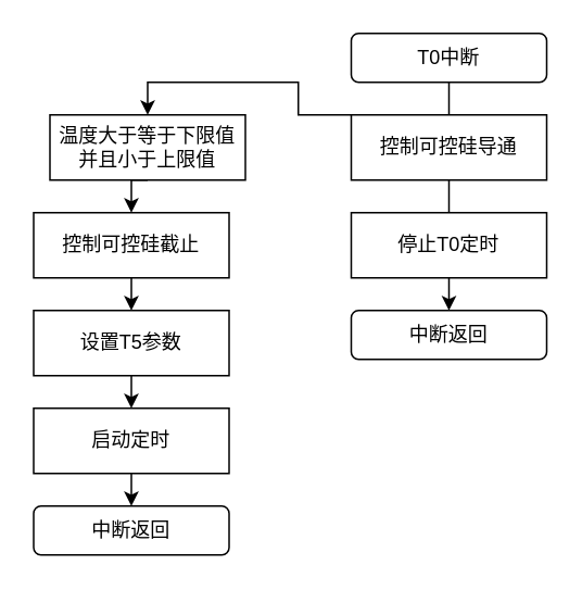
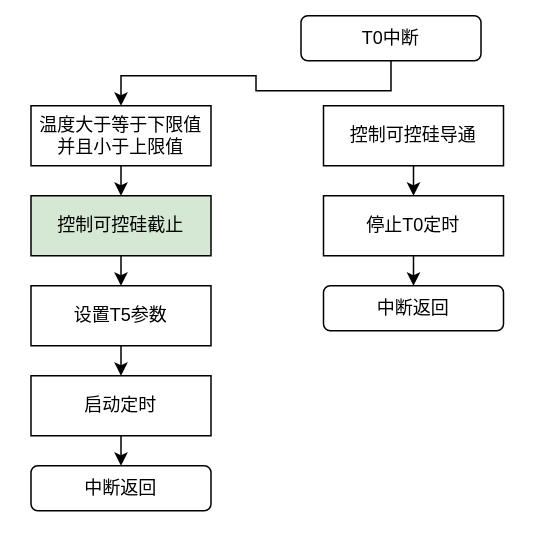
- <mxCell id="12" value="&lt;p align=&quot;center&quot; class=&quot;MsoNormal&quot;&gt;T0中断&lt;span lang=&quot;EN-US&quot;&gt;&lt;/span&gt;&lt;/p&gt;" style="rounded=1;whiteSpace=wrap;html=1;" vertex="1" parent="1"><mxGeometry x="215" y="20" width="120" height="30" as="geometry" /></mxCell>
+ <mxCell id="12" value="&lt;p align=&quot;center&quot; class=&quot;MsoNormal&quot;&gt;T0中断&lt;span lang=&quot;EN-US&quot;&gt;&lt;/span&gt;&lt;/p&gt;" style="rounded=1;whiteSpace=wrap;html=1;" vertex="1" parent="1"><mxGeometry x="200" y="10" width="120" height="30" as="geometry" /></mxCell>
- <mxCell id="3" value="&lt;p align=&quot;center&quot; class=&quot;MsoNormal&quot;&gt;温度大于等于下限值并且小于上限值&lt;span style=&quot;mso-bidi-font-size:&lt;br/&gt;10.5pt;font-family:楷体&quot; lang=&quot;EN-US&quot;&gt;&lt;/span&gt;&lt;/p&gt;" style="rounded=0;whiteSpace=wrap;html=1;" vertex="1" parent="1"><mxGeometry x="30" y="70" width="120" height="40" as="geometry" /></mxCell>
+ <mxCell id="3" value="&lt;p align=&quot;center&quot; class=&quot;MsoNormal&quot;&gt;温度大于等于下限值并且小于上限值&lt;span style=&quot;mso-bidi-font-size:&lt;br/&gt;10.5pt;font-family:楷体&quot; lang=&quot;EN-US&quot;&gt;&lt;/span&gt;&lt;/p&gt;" style="rounded=0;whiteSpace=wrap;html=1;" vertex="1" parent="1"><mxGeometry x="20" y="70" width="120" height="40" as="geometry" /></mxCell>
- <mxCell id="13" style="edgeStyle=orthogonalEdgeStyle;rounded=0;orthogonalLoop=1;jettySize=auto;html=1;exitX=0.5;exitY=1;exitDx=0;exitDy=0;entryX=0.5;entryY=0;entryDx=0;entryDy=0;endArrow=none;" edge="1" parent="1" source="14" target="16"><mxGeometry relative="1" as="geometry" /></mxCell>
+ <mxCell id="13" style="edgeStyle=orthogonalEdgeStyle;rounded=0;orthogonalLoop=1;jettySize=auto;html=1;exitX=0.5;exitY=1;exitDx=0;exitDy=0;entryX=0.5;entryY=0;entryDx=0;entryDy=0;" edge="1" parent="1" source="14" target="16"><mxGeometry relative="1" as="geometry" /></mxCell>
- <mxCell id="5" value="&lt;p align=&quot;center&quot; class=&quot;MsoNormal&quot;&gt;控制可控硅截止&lt;/p&gt;" style="rounded=0;whiteSpace=wrap;html=1;" vertex="1" parent="1"><mxGeometry x="20" y="130" width="120" height="40" as="geometry" /></mxCell>
+ <mxCell id="5" value="&lt;p align=&quot;center&quot; class=&quot;MsoNormal&quot;&gt;控制可控硅截止&lt;/p&gt;" style="rounded=0;whiteSpace=wrap;html=1;fillColor=#d5e8d4;" vertex="1" parent="1"><mxGeometry x="20" y="130" width="120" height="40" as="geometry" /></mxCell>
